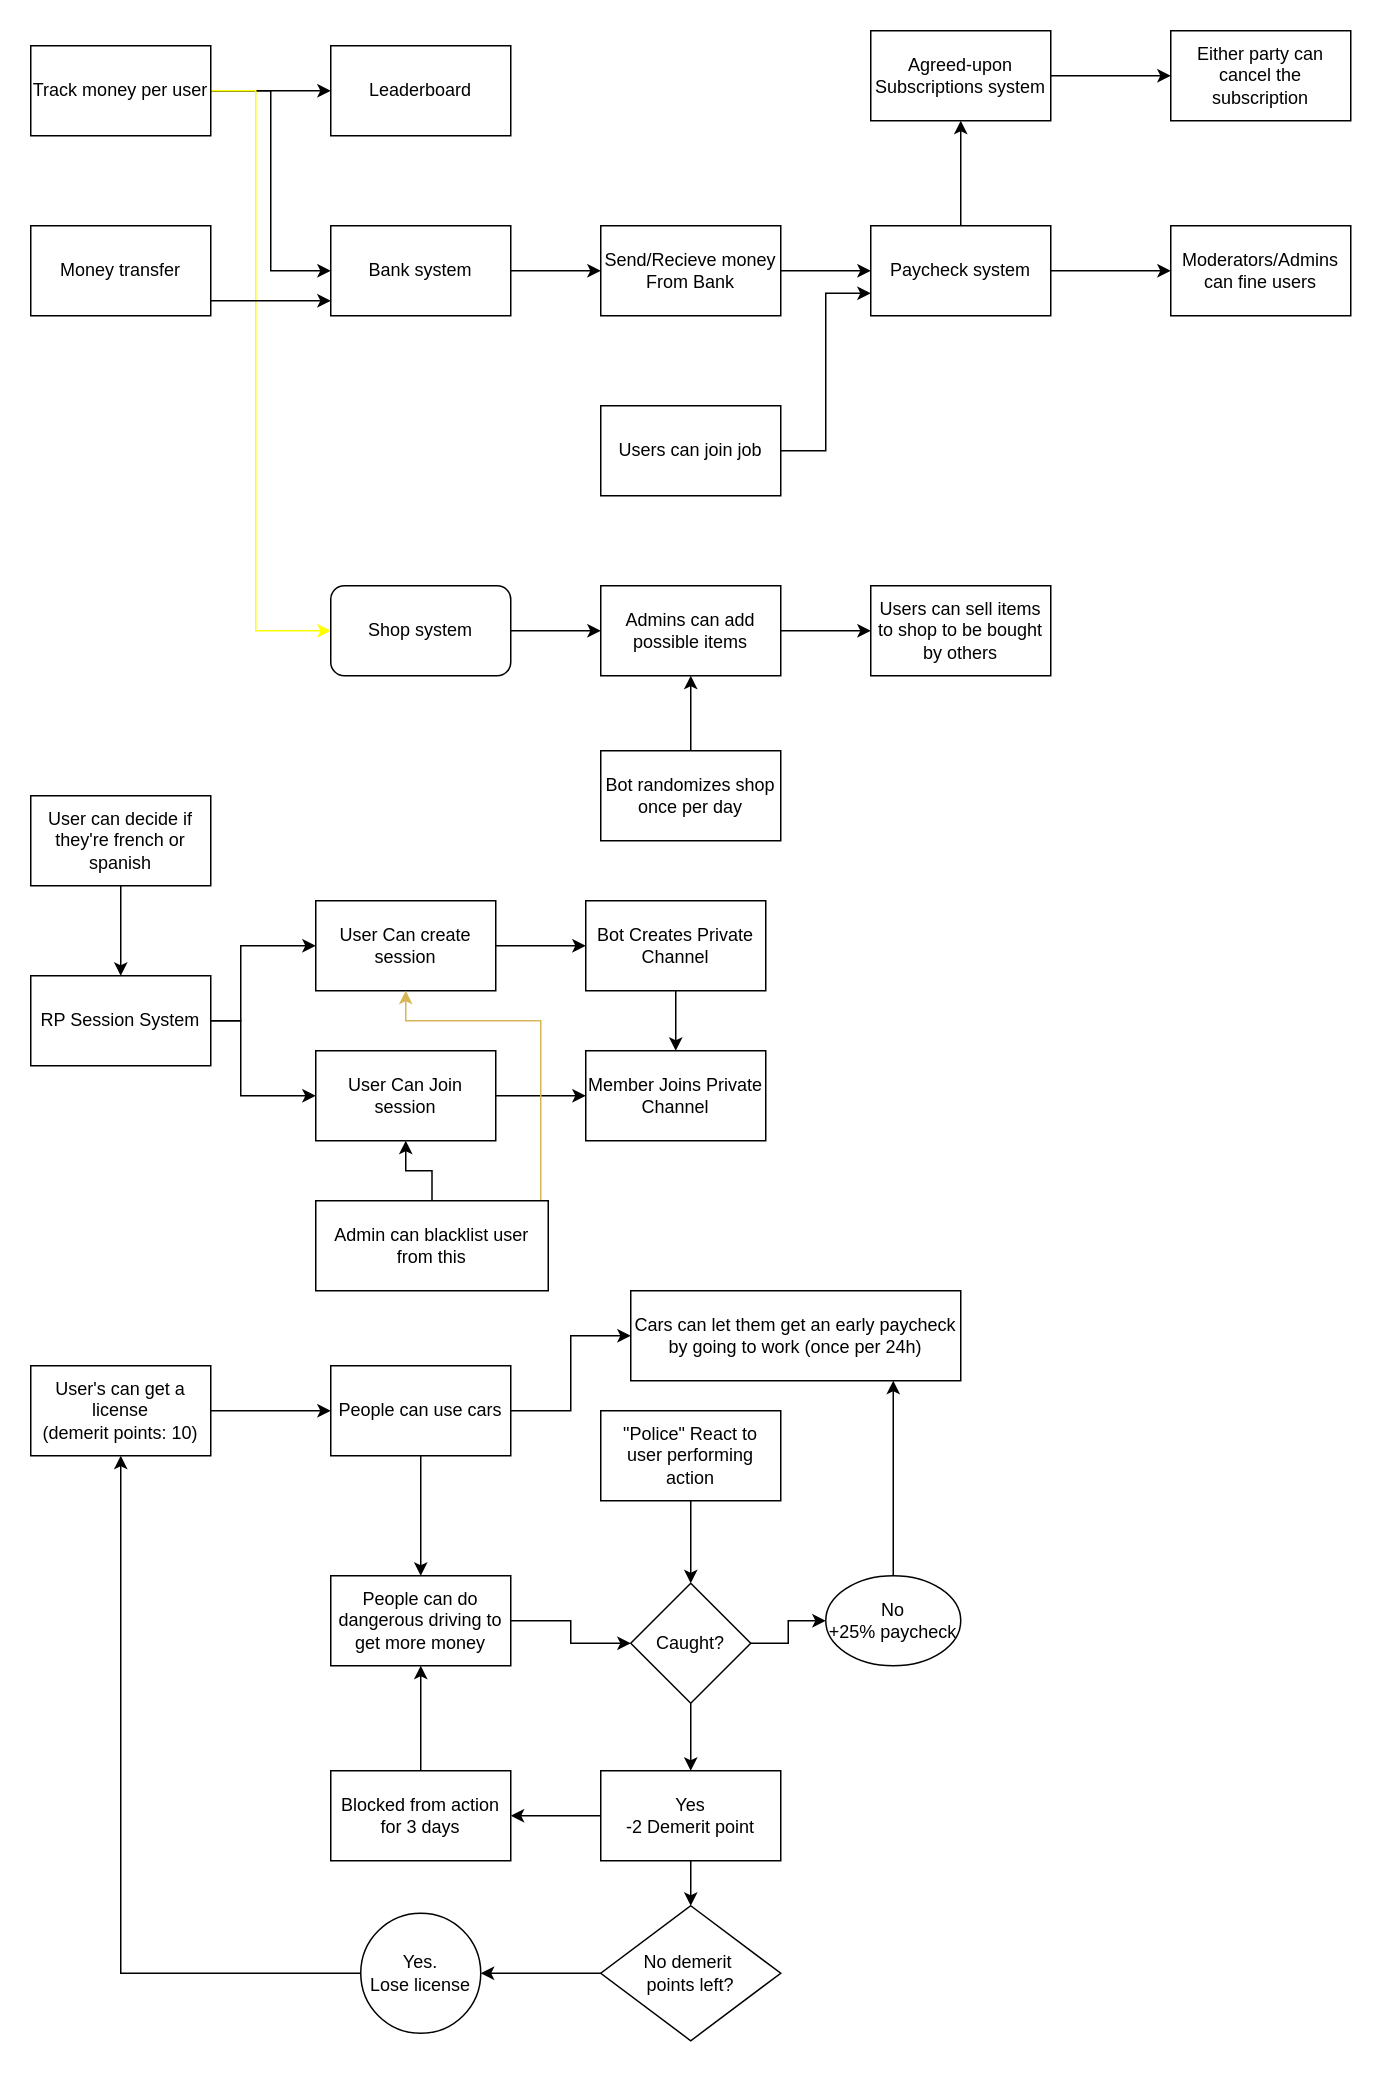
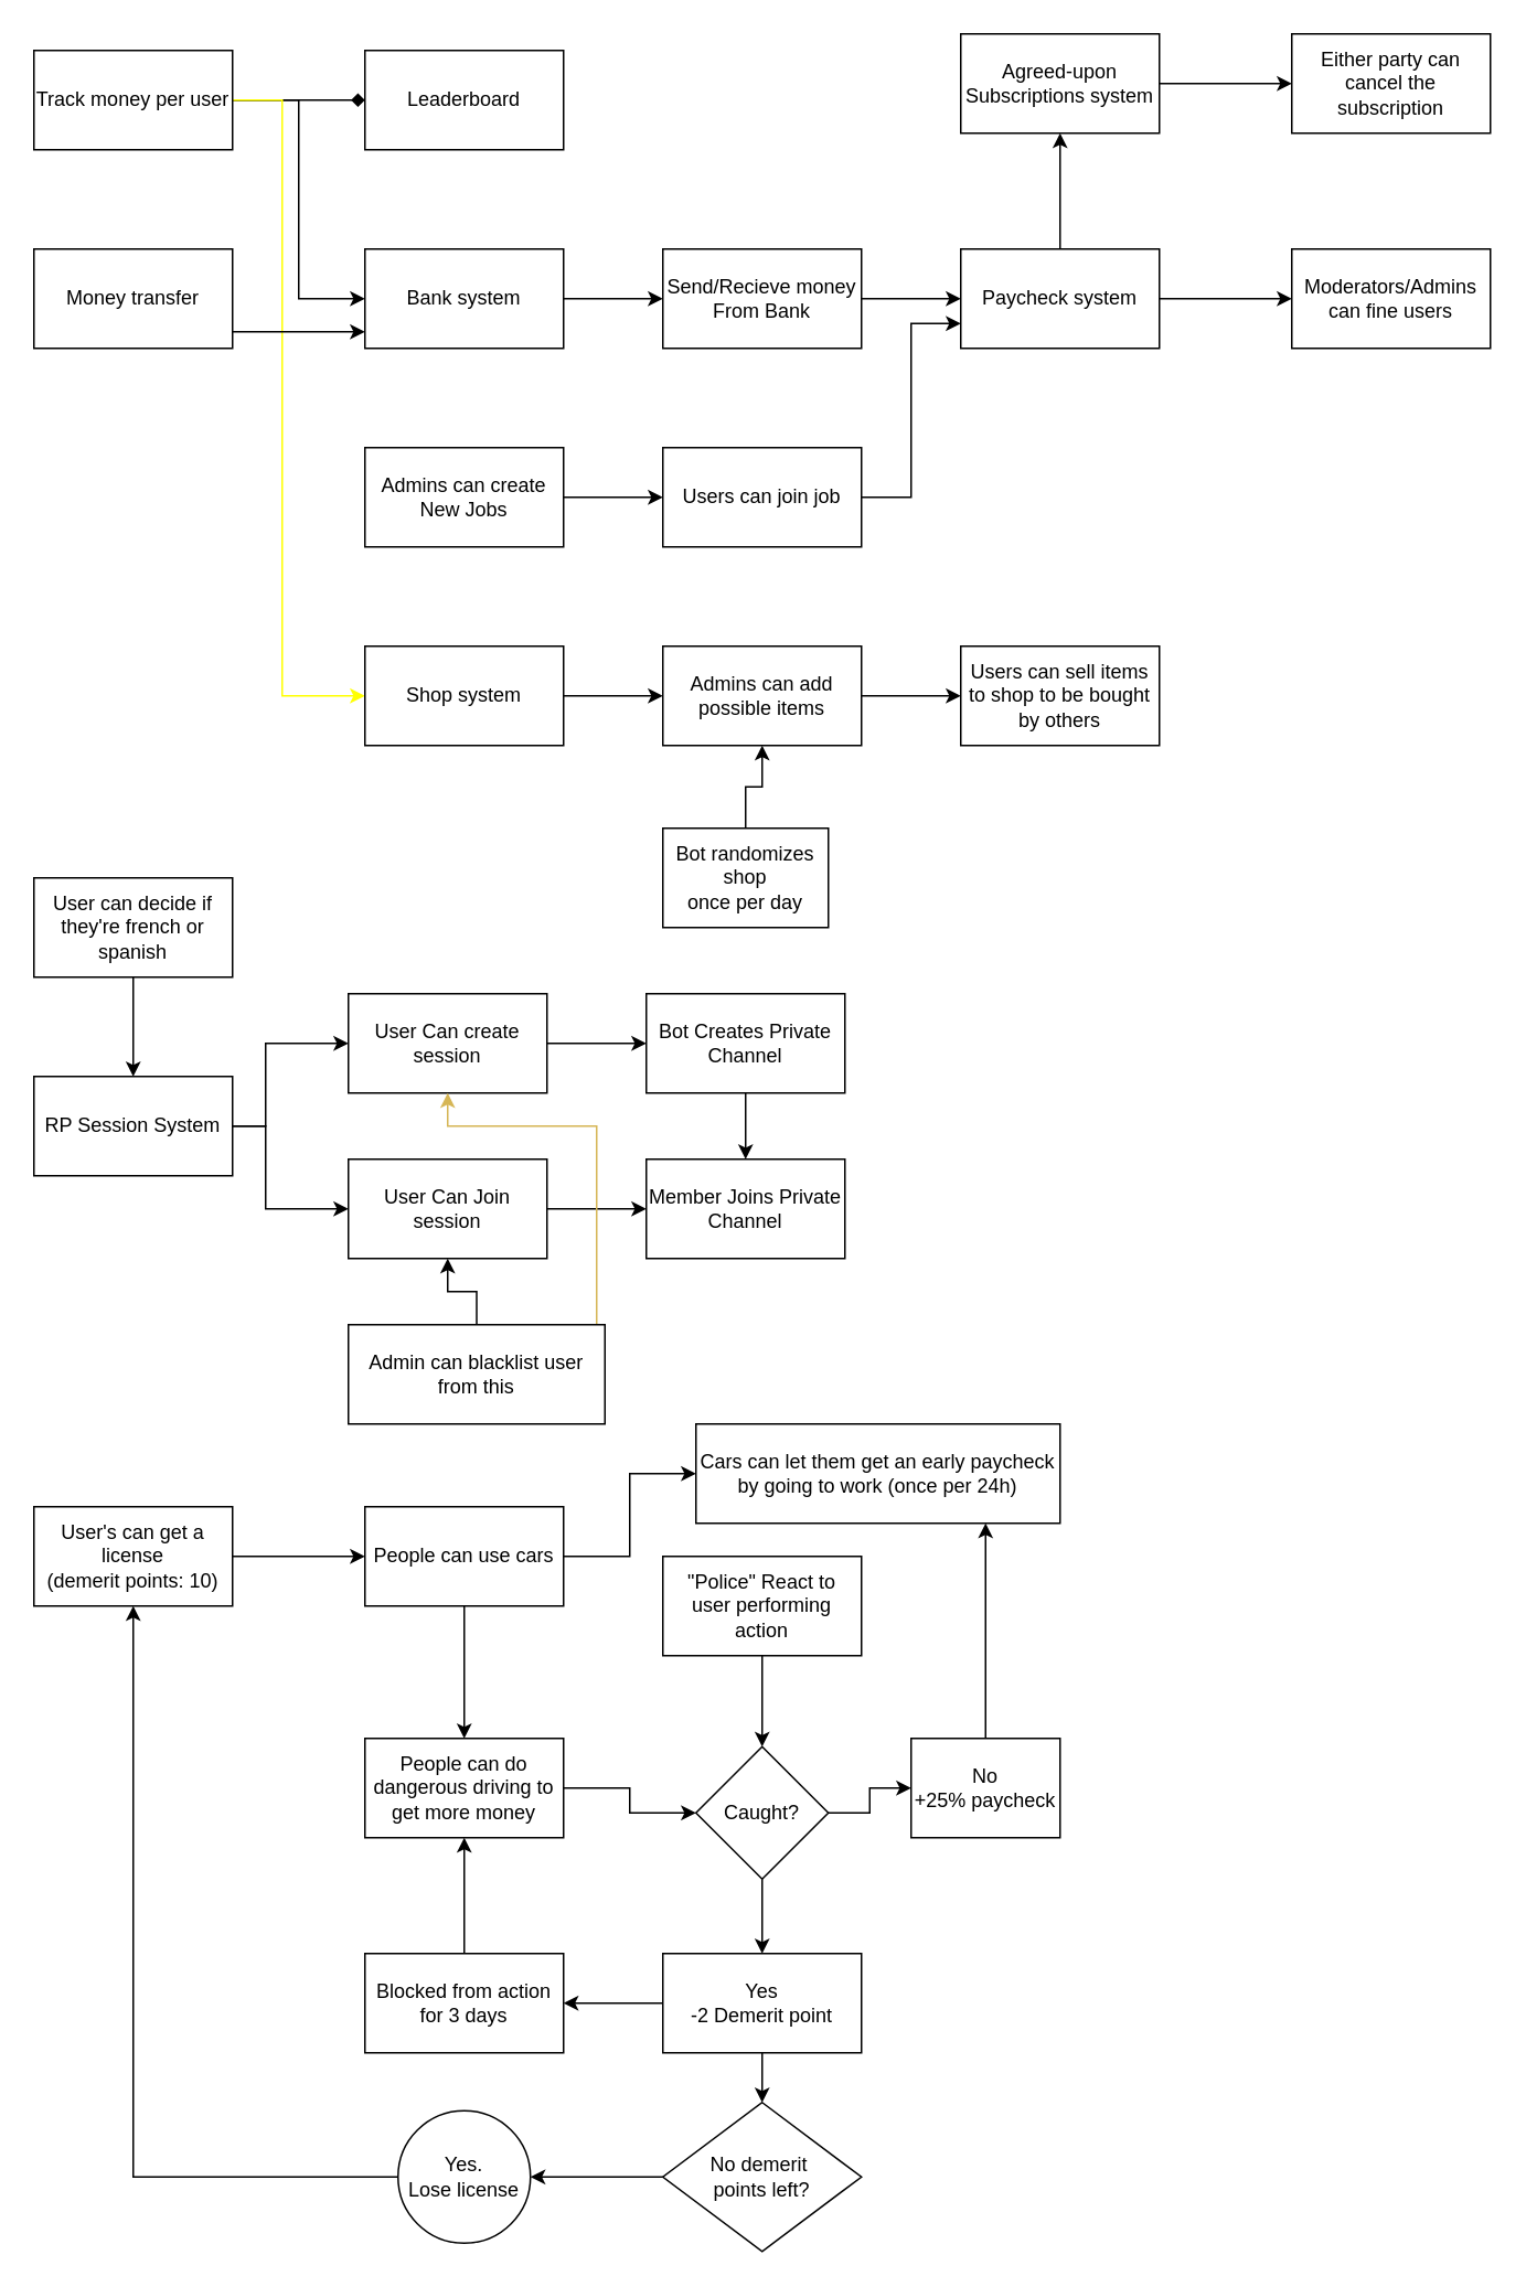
- <mxCell id="2" value="" style="edgeStyle=orthogonalEdgeStyle;rounded=0;orthogonalLoop=1;jettySize=auto;html=1;" edge="1" parent="1" source="5" target="6"><mxGeometry relative="1" as="geometry" /></mxCell>
+ <mxCell id="2" value="" style="edgeStyle=orthogonalEdgeStyle;rounded=0;orthogonalLoop=1;jettySize=auto;html=1;endArrow=diamond;" edge="1" parent="1" source="5" target="6"><mxGeometry relative="1" as="geometry" /></mxCell>
+ <mxCell id="19" value="Admins can c&lt;span style=&quot;background-color: initial;&quot;&gt;reate New Jobs&lt;/span&gt;" style="rounded=0;whiteSpace=wrap;html=1;" vertex="1" parent="1"><mxGeometry x="220" y="270" width="120" height="60" as="geometry" /></mxCell>
+ <mxCell id="18" value="" style="edgeStyle=orthogonalEdgeStyle;rounded=0;orthogonalLoop=1;jettySize=auto;html=1;" edge="1" parent="1" source="19" target="17"><mxGeometry relative="1" as="geometry" /></mxCell>
- <mxCell id="21" value="Shop system" style="whiteSpace=wrap;html=1;rounded=1;" vertex="1" parent="1"><mxGeometry x="220" y="390" width="120" height="60" as="geometry" /></mxCell>
+ <mxCell id="21" value="Shop system" style="rounded=0;whiteSpace=wrap;html=1;" vertex="1" parent="1"><mxGeometry x="220" y="390" width="120" height="60" as="geometry" /></mxCell>
- <mxCell id="25" value="Bot randomizes shop&lt;div&gt;once per day&lt;/div&gt;" style="rounded=0;whiteSpace=wrap;html=1;" vertex="1" parent="1"><mxGeometry x="400" y="500" width="120" height="60" as="geometry" /></mxCell>
+ <mxCell id="25" value="Bot randomizes shop&lt;div&gt;once per day&lt;/div&gt;" style="rounded=0;whiteSpace=wrap;html=1;" vertex="1" parent="1"><mxGeometry x="400" y="500" width="100" height="60" as="geometry" /></mxCell>
- <mxCell id="58" value="No&lt;div&gt;+25% paycheck&lt;/div&gt;" style="ellipse;whiteSpace=wrap;html=1;" vertex="1" parent="1"><mxGeometry x="550" y="1050" width="90" height="60" as="geometry" /></mxCell>
+ <mxCell id="58" value="No&lt;div&gt;+25% paycheck&lt;/div&gt;" style="rounded=0;whiteSpace=wrap;html=1;" vertex="1" parent="1"><mxGeometry x="550" y="1050" width="90" height="60" as="geometry" /></mxCell>
